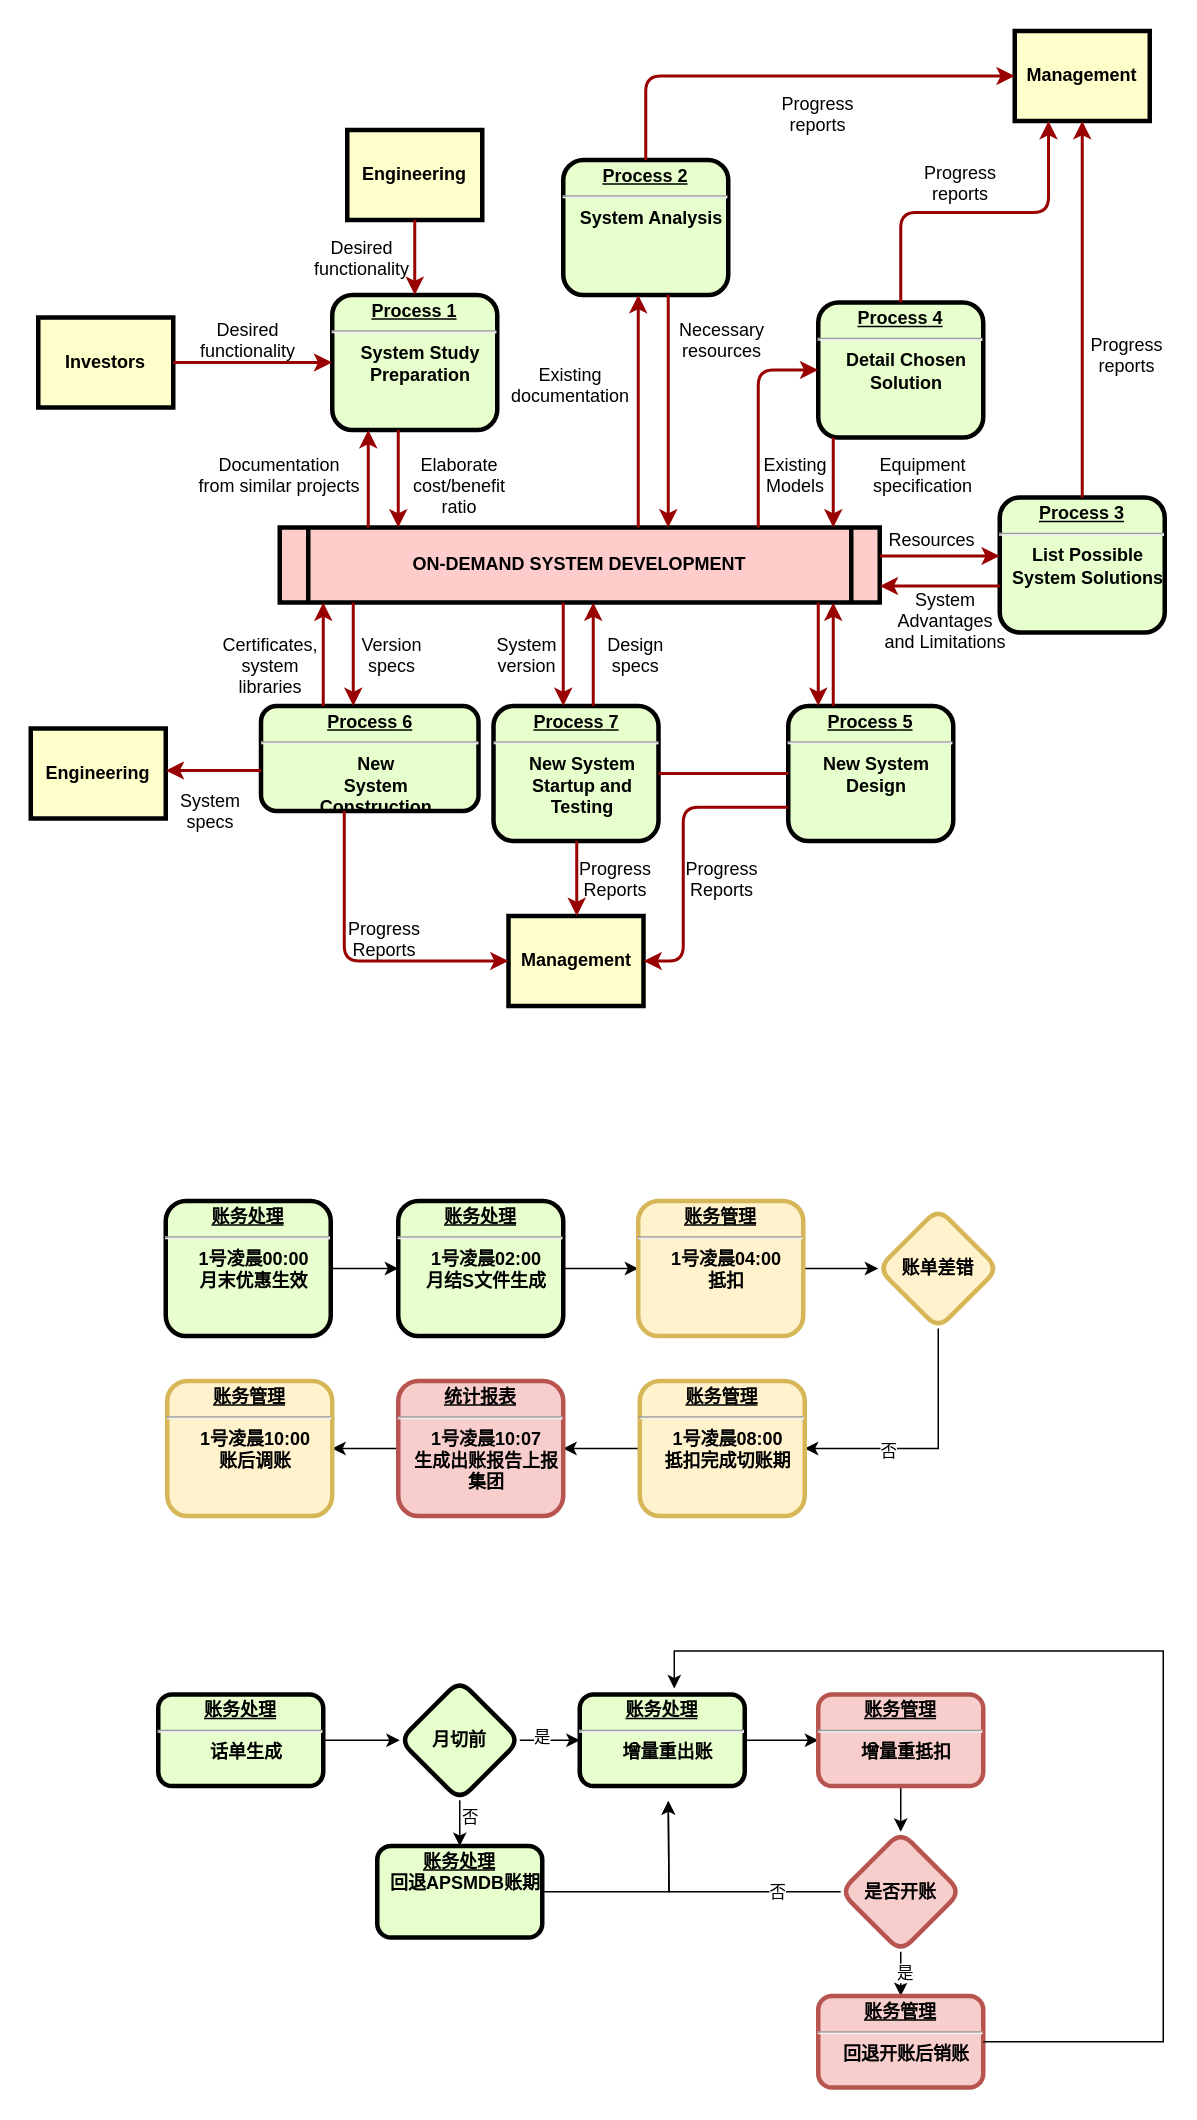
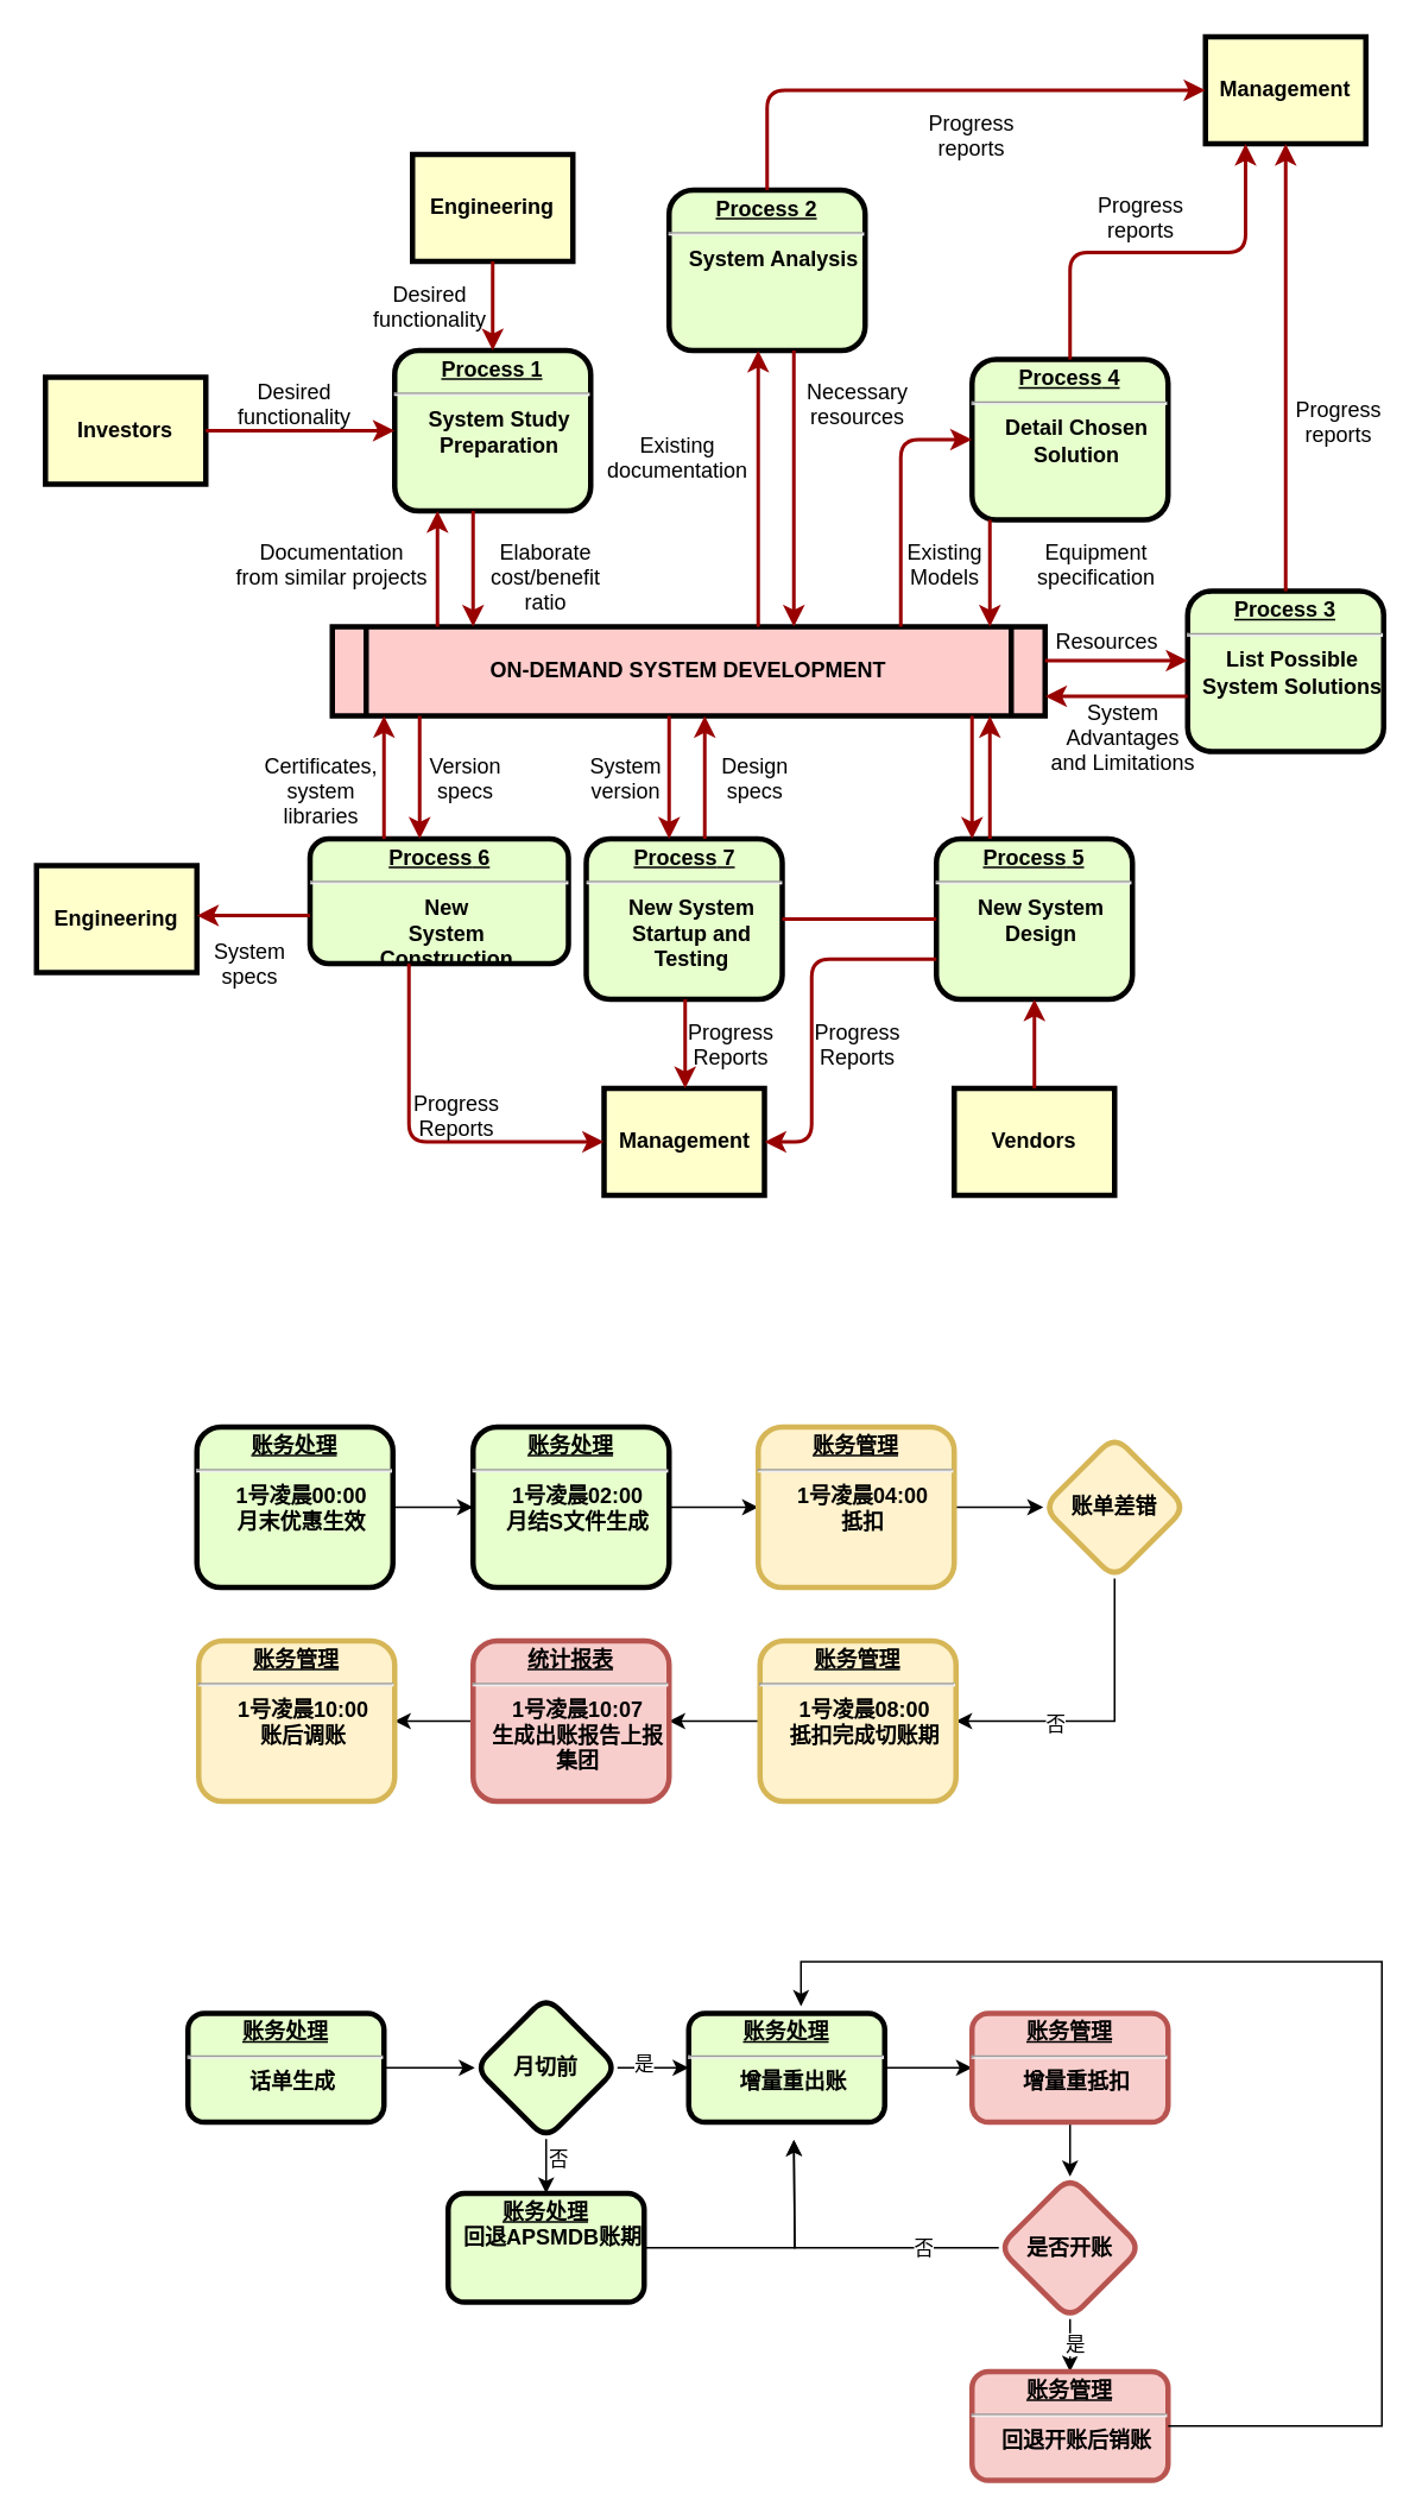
+ <mxCell id="45" value="" style="edgeStyle=elbowEdgeStyle;elbow=horizontal;strokeColor=#990000;strokeWidth=2" parent="1" source="14" target="9" edge="1"><mxGeometry width="100" height="100" relative="1" as="geometry"><mxPoint x="415" y="660" as="sourcePoint" /><mxPoint x="515" y="560" as="targetPoint" /></mxGeometry></mxCell>
+ <mxCell id="14" value="Vendors" style="whiteSpace=wrap;align=center;verticalAlign=middle;fontStyle=1;strokeWidth=3;fillColor=#FFFFCC" parent="1" vertex="1"><mxGeometry x="535" y="610" width="90" height="60" as="geometry" /></mxCell>
